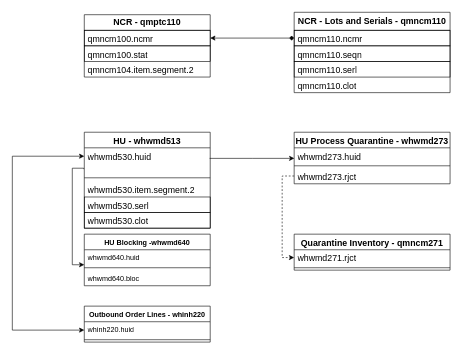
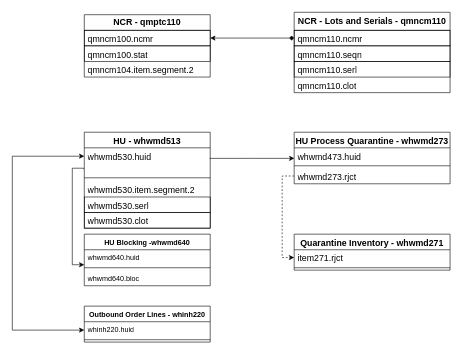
- <mxCell id="19" value="&lt;span style=&quot;font-size:11.0pt;mso-bidi-font-size:10.0pt;&lt;br/&gt;font-family:&amp;quot;Calibri&amp;quot;,sans-serif;mso-fareast-font-family:&amp;quot;Times New Roman&amp;quot;;&lt;br/&gt;mso-bidi-font-family:&amp;quot;Times New Roman&amp;quot;;mso-ansi-language:EN-US;mso-fareast-language:&lt;br/&gt;RU;mso-bidi-language:AR-SA&quot;&gt;whwmd273.huid&lt;/span&gt;" style="text;strokeColor=none;fillColor=none;align=left;verticalAlign=top;spacingLeft=4;spacingRight=4;overflow=hidden;rotatable=0;points=[[0,0.5],[1,0.5]];portConstraint=eastwest;whiteSpace=wrap;html=1;" parent="18" vertex="1"><mxGeometry y="26" width="260" height="26" as="geometry" /></mxCell>
+ <mxCell id="19" value="&lt;span style=&quot;font-size:11.0pt;mso-bidi-font-size:10.0pt;&lt;br/&gt;font-family:&amp;quot;Calibri&amp;quot;,sans-serif;mso-fareast-font-family:&amp;quot;Times New Roman&amp;quot;;&lt;br/&gt;mso-bidi-font-family:&amp;quot;Times New Roman&amp;quot;;mso-ansi-language:EN-US;mso-fareast-language:&lt;br/&gt;RU;mso-bidi-language:AR-SA&quot;&gt;whwmd473.huid&lt;/span&gt;" style="text;strokeColor=none;fillColor=none;align=left;verticalAlign=top;spacingLeft=4;spacingRight=4;overflow=hidden;rotatable=0;points=[[0,0.5],[1,0.5]];portConstraint=eastwest;whiteSpace=wrap;html=1;" parent="18" vertex="1"><mxGeometry y="26" width="260" height="26" as="geometry" /></mxCell>
- <mxCell id="22" value="&lt;b&gt;&lt;span style=&quot;font-size:11.0pt;mso-bidi-font-size:&lt;br/&gt;10.0pt;font-family:&amp;quot;Calibri&amp;quot;,sans-serif;mso-fareast-font-family:&amp;quot;Times New Roman&amp;quot;;&lt;br/&gt;mso-bidi-font-family:&amp;quot;Times New Roman&amp;quot;;mso-ansi-language:EN-US;mso-fareast-language:&lt;br/&gt;RU;mso-bidi-language:AR-SA&quot;&gt;Quarantine Inventory - qmncm271&lt;br&gt;&lt;/span&gt;&lt;/b&gt;" style="swimlane;fontStyle=1;align=center;verticalAlign=top;childLayout=stackLayout;horizontal=1;startSize=26;horizontalStack=0;resizeParent=1;resizeParentMax=0;resizeLast=0;collapsible=1;marginBottom=0;whiteSpace=wrap;html=1;" parent="1" vertex="1"><mxGeometry x="490" y="390" width="260" height="60" as="geometry" /></mxCell>
+ <mxCell id="22" value="&lt;b&gt;&lt;span style=&quot;font-size:11.0pt;mso-bidi-font-size:&lt;br/&gt;10.0pt;font-family:&amp;quot;Calibri&amp;quot;,sans-serif;mso-fareast-font-family:&amp;quot;Times New Roman&amp;quot;;&lt;br/&gt;mso-bidi-font-family:&amp;quot;Times New Roman&amp;quot;;mso-ansi-language:EN-US;mso-fareast-language:&lt;br/&gt;RU;mso-bidi-language:AR-SA&quot;&gt;Quarantine Inventory - whwmd271&lt;br&gt;&lt;/span&gt;&lt;/b&gt;" style="swimlane;fontStyle=1;align=center;verticalAlign=top;childLayout=stackLayout;horizontal=1;startSize=26;horizontalStack=0;resizeParent=1;resizeParentMax=0;resizeLast=0;collapsible=1;marginBottom=0;whiteSpace=wrap;html=1;" parent="1" vertex="1"><mxGeometry x="490" y="390" width="260" height="60" as="geometry" /></mxCell>
- <mxCell id="23" value="&lt;span style=&quot;font-size:11.0pt;mso-bidi-font-size:10.0pt;&lt;br/&gt;font-family:&amp;quot;Calibri&amp;quot;,sans-serif;mso-fareast-font-family:&amp;quot;Times New Roman&amp;quot;;&lt;br/&gt;mso-bidi-font-family:&amp;quot;Times New Roman&amp;quot;;mso-ansi-language:EN-US;mso-fareast-language:&lt;br/&gt;RU;mso-bidi-language:AR-SA&quot;&gt;whwmd271.rjct&lt;/span&gt;" style="text;strokeColor=none;fillColor=none;align=left;verticalAlign=top;spacingLeft=4;spacingRight=4;overflow=hidden;rotatable=0;points=[[0,0.5],[1,0.5]];portConstraint=eastwest;whiteSpace=wrap;html=1;" parent="22" vertex="1"><mxGeometry y="26" width="260" height="26" as="geometry" /></mxCell>
+ <mxCell id="23" value="&lt;span style=&quot;font-size:11.0pt;mso-bidi-font-size:10.0pt;&lt;br/&gt;font-family:&amp;quot;Calibri&amp;quot;,sans-serif;mso-fareast-font-family:&amp;quot;Times New Roman&amp;quot;;&lt;br/&gt;mso-bidi-font-family:&amp;quot;Times New Roman&amp;quot;;mso-ansi-language:EN-US;mso-fareast-language:&lt;br/&gt;RU;mso-bidi-language:AR-SA&quot;&gt;item271.rjct&lt;/span&gt;" style="text;strokeColor=none;fillColor=none;align=left;verticalAlign=top;spacingLeft=4;spacingRight=4;overflow=hidden;rotatable=0;points=[[0,0.5],[1,0.5]];portConstraint=eastwest;whiteSpace=wrap;html=1;" parent="22" vertex="1"><mxGeometry y="26" width="260" height="26" as="geometry" /></mxCell>
